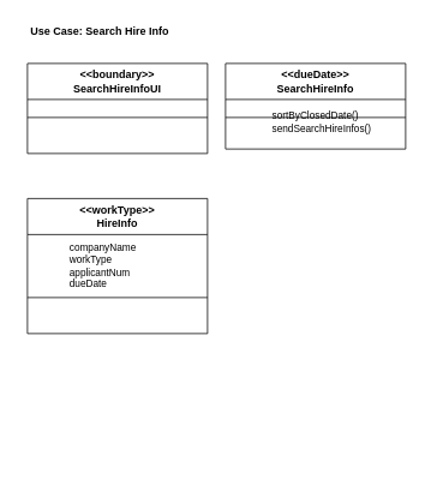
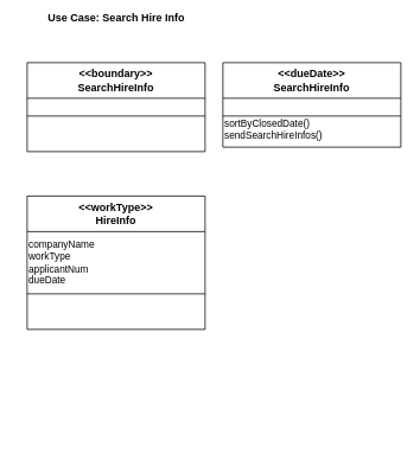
- <mxCell id="2" value="&lt;b&gt;Use Case: Search Hire Info&lt;/b&gt;" style="text;html=1;resizable=0;autosize=1;align=center;verticalAlign=middle;points=[];fillColor=none;strokeColor=none;rounded=0;" parent="1" vertex="1"><mxGeometry x="20" y="20" width="180" height="30" as="geometry" /></mxCell>
+ <mxCell id="2" value="&lt;b&gt;Use Case: Search Hire Info&lt;/b&gt;" style="text;html=1;resizable=0;autosize=1;align=center;verticalAlign=middle;points=[];fillColor=none;strokeColor=none;rounded=0;" parent="1" vertex="1"><mxGeometry x="40" y="5" width="180" height="30" as="geometry" /></mxCell>
- <mxCell id="5" value="&amp;lt;&amp;lt;boundary&amp;gt;&amp;gt;&lt;br&gt;SearchHireInfoUI" style="swimlane;whiteSpace=wrap;html=1;swimlaneLine=1;startSize=40;" parent="4" vertex="1"><mxGeometry width="200" height="100" as="geometry"><mxRectangle x="100" y="100" width="140" height="40" as="alternateBounds" /></mxGeometry></mxCell>
+ <mxCell id="5" value="&amp;lt;&amp;lt;boundary&amp;gt;&amp;gt;&lt;br&gt;SearchHireInfo" style="swimlane;whiteSpace=wrap;html=1;swimlaneLine=1;startSize=40;" parent="4" vertex="1"><mxGeometry width="200" height="100" as="geometry"><mxRectangle x="100" y="100" width="140" height="40" as="alternateBounds" /></mxGeometry></mxCell>
- <mxCell id="10" value="sortByClosedDate()&lt;br&gt;sendSearchHireInfos()" style="text;html=1;align=left;verticalAlign=middle;resizable=0;points=[];autosize=1;strokeColor=none;fillColor=none;fontSize=11;" parent="9" vertex="1"><mxGeometry x="50" y="45" width="130" height="40" as="geometry" /></mxCell>
+ <mxCell id="10" value="sortByClosedDate()&lt;br&gt;sendSearchHireInfos()" style="text;html=1;align=left;verticalAlign=middle;resizable=0;points=[];autosize=1;strokeColor=none;fillColor=none;fontSize=11;" parent="9" vertex="1"><mxGeometry y="55" width="130" height="40" as="geometry" /></mxCell>
- <mxCell id="16" value="companyName&lt;br&gt;workType&lt;br&gt;applicantNum&lt;br&gt;dueDate" style="text;html=1;align=left;verticalAlign=middle;resizable=0;points=[];autosize=1;strokeColor=none;fillColor=none;fontSize=11;" parent="14" vertex="1"><mxGeometry x="45" y="40" width="100" height="70" as="geometry" /></mxCell>
+ <mxCell id="16" value="companyName&lt;br&gt;workType&lt;br&gt;applicantNum&lt;br&gt;dueDate" style="text;html=1;align=left;verticalAlign=middle;resizable=0;points=[];autosize=1;strokeColor=none;fillColor=none;fontSize=11;" parent="14" vertex="1"><mxGeometry y="40" width="100" height="70" as="geometry" /></mxCell>
